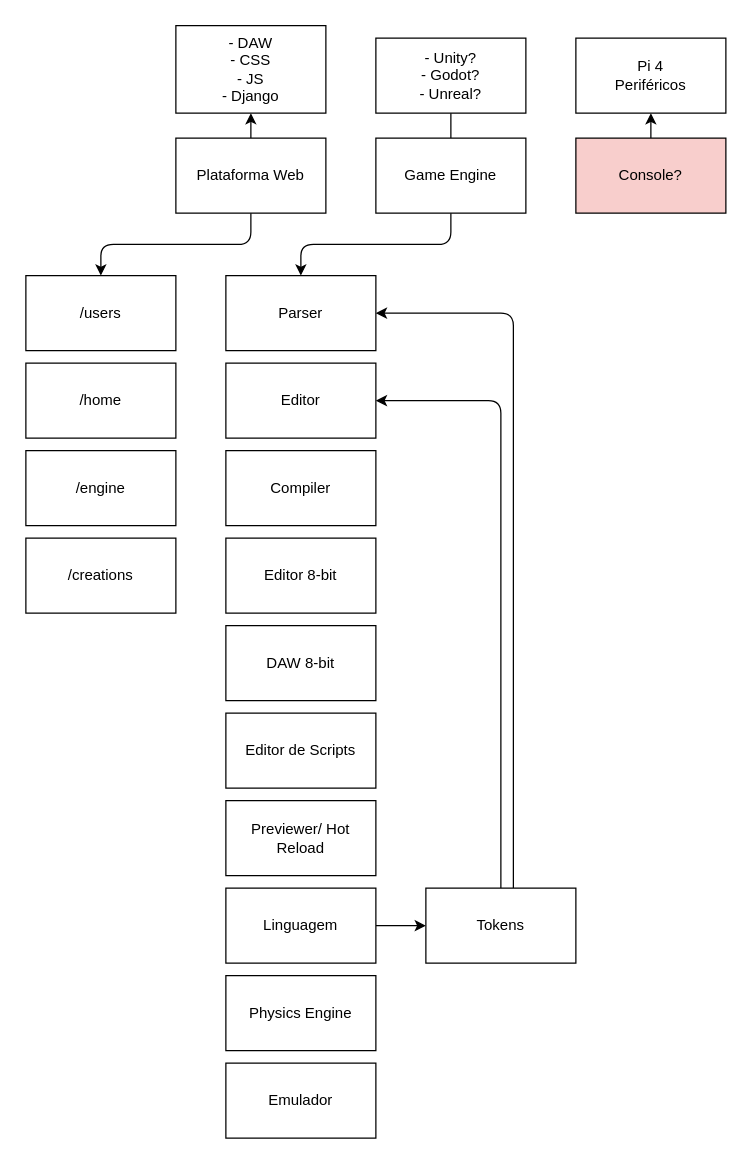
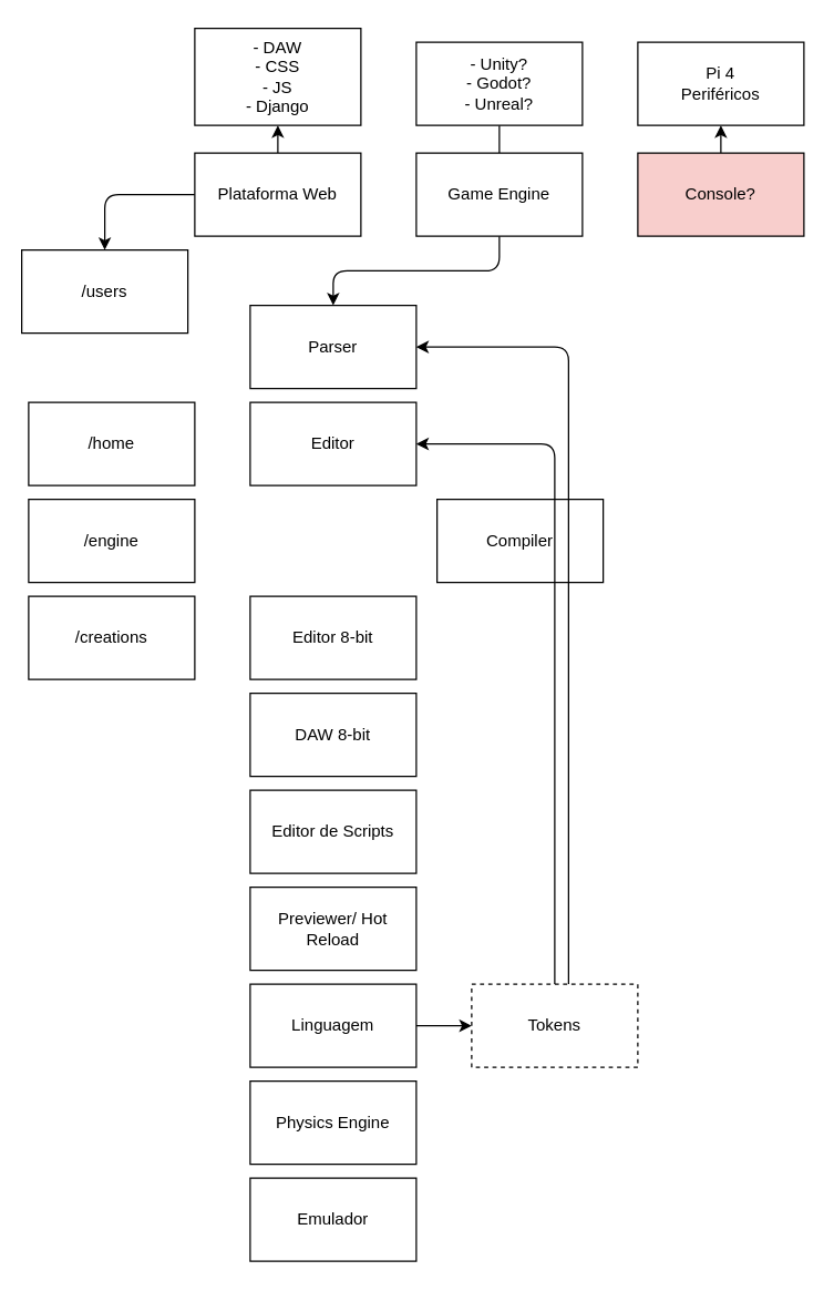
- <mxCell id="10" value="/users" style="whiteSpace=wrap;html=1;" vertex="1" parent="1"><mxGeometry x="20" y="220" width="120" height="60" as="geometry" /></mxCell>
+ <mxCell id="10" value="/users" style="whiteSpace=wrap;html=1;" vertex="1" parent="1"><mxGeometry x="15" y="180" width="120" height="60" as="geometry" /></mxCell>
- <mxCell id="18" value="Compiler" style="whiteSpace=wrap;html=1;" vertex="1" parent="1"><mxGeometry x="180" y="360" width="120" height="60" as="geometry" /></mxCell>
+ <mxCell id="18" value="Compiler" style="whiteSpace=wrap;html=1;" vertex="1" parent="1"><mxGeometry x="315" y="360" width="120" height="60" as="geometry" /></mxCell>
- <mxCell id="27" value="Tokens" style="whiteSpace=wrap;html=1;" vertex="1" parent="1"><mxGeometry x="340" y="710" width="120" height="60" as="geometry" /></mxCell>
+ <mxCell id="27" value="Tokens" style="whiteSpace=wrap;html=1;dashed=1;" vertex="1" parent="1"><mxGeometry x="340" y="710" width="120" height="60" as="geometry" /></mxCell>
